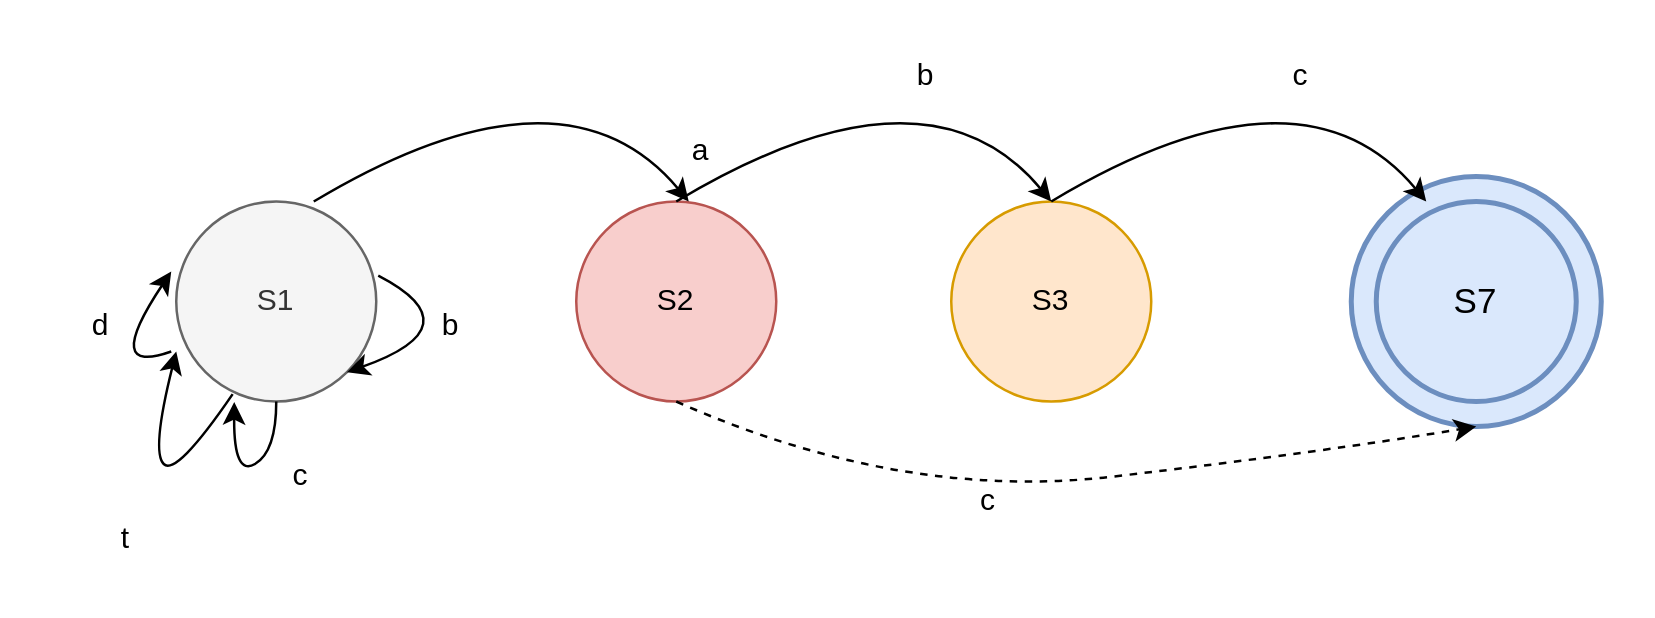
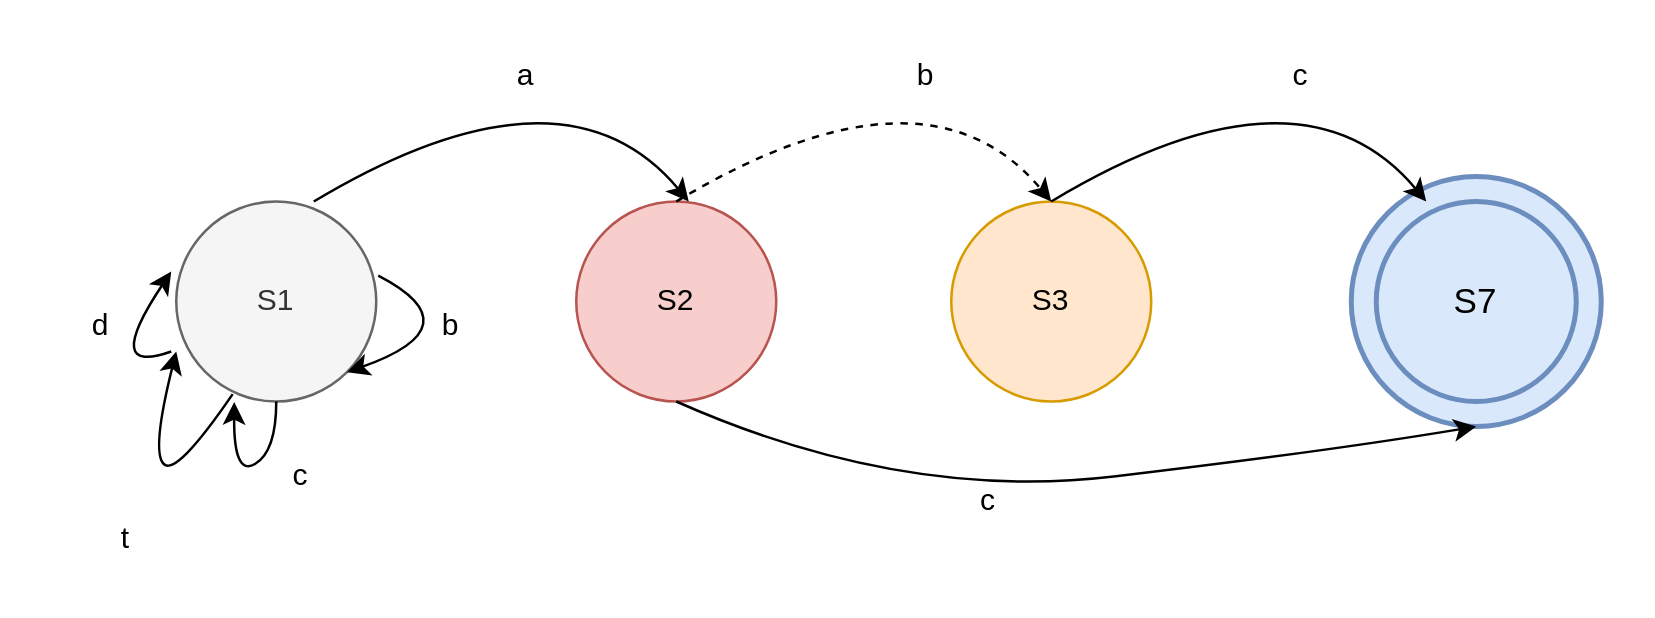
- <mxCell id="13" value="" style="curved=1;endArrow=classic;html=1;exitX=0.5;exitY=0;exitDx=0;exitDy=0;entryX=0.5;entryY=0;entryDx=0;entryDy=0;" edge="1" parent="1" source="10" target="11"><mxGeometry width="50" height="50" relative="1" as="geometry"><mxPoint x="20" y="270" as="sourcePoint" /><mxPoint x="70" y="220" as="targetPoint" /><Array as="points"><mxPoint x="370" y="20" /></Array></mxGeometry></mxCell>
+ <mxCell id="13" value="" style="curved=1;endArrow=classic;html=1;exitX=0.5;exitY=0;exitDx=0;exitDy=0;entryX=0.5;entryY=0;entryDx=0;entryDy=0;dashed=1;" edge="1" parent="1" source="10" target="11"><mxGeometry width="50" height="50" relative="1" as="geometry"><mxPoint x="20" y="270" as="sourcePoint" /><mxPoint x="70" y="220" as="targetPoint" /><Array as="points"><mxPoint x="370" y="20" /></Array></mxGeometry></mxCell>
- <mxCell id="19" value="a" style="text;html=1;strokeColor=none;fillColor=none;align=center;verticalAlign=middle;whiteSpace=wrap;rounded=0;" vertex="1" parent="1"><mxGeometry x="260" y="50" width="40" height="20" as="geometry" /></mxCell>
+ <mxCell id="19" value="a" style="text;html=1;strokeColor=none;fillColor=none;align=center;verticalAlign=middle;whiteSpace=wrap;rounded=0;" vertex="1" parent="1"><mxGeometry x="190" y="20" width="40" height="20" as="geometry" /></mxCell>
- <mxCell id="16" value="" style="curved=1;endArrow=classic;html=1;exitX=0.5;exitY=1;exitDx=0;exitDy=0;entryX=0.5;entryY=1;entryDx=0;entryDy=0;dashed=1;" edge="1" parent="1" source="10" target="12"><mxGeometry width="50" height="50" relative="1" as="geometry"><mxPoint x="300" y="110" as="sourcePoint" /><mxPoint x="450" y="110" as="targetPoint" /><Array as="points"><mxPoint x="360" y="200" /><mxPoint x="530" y="180" /></Array></mxGeometry></mxCell>
+ <mxCell id="16" value="" style="curved=1;endArrow=classic;html=1;exitX=0.5;exitY=1;exitDx=0;exitDy=0;entryX=0.5;entryY=1;entryDx=0;entryDy=0;" edge="1" parent="1" source="10" target="12"><mxGeometry width="50" height="50" relative="1" as="geometry"><mxPoint x="300" y="110" as="sourcePoint" /><mxPoint x="450" y="110" as="targetPoint" /><Array as="points"><mxPoint x="360" y="200" /><mxPoint x="530" y="180" /></Array></mxGeometry></mxCell>
